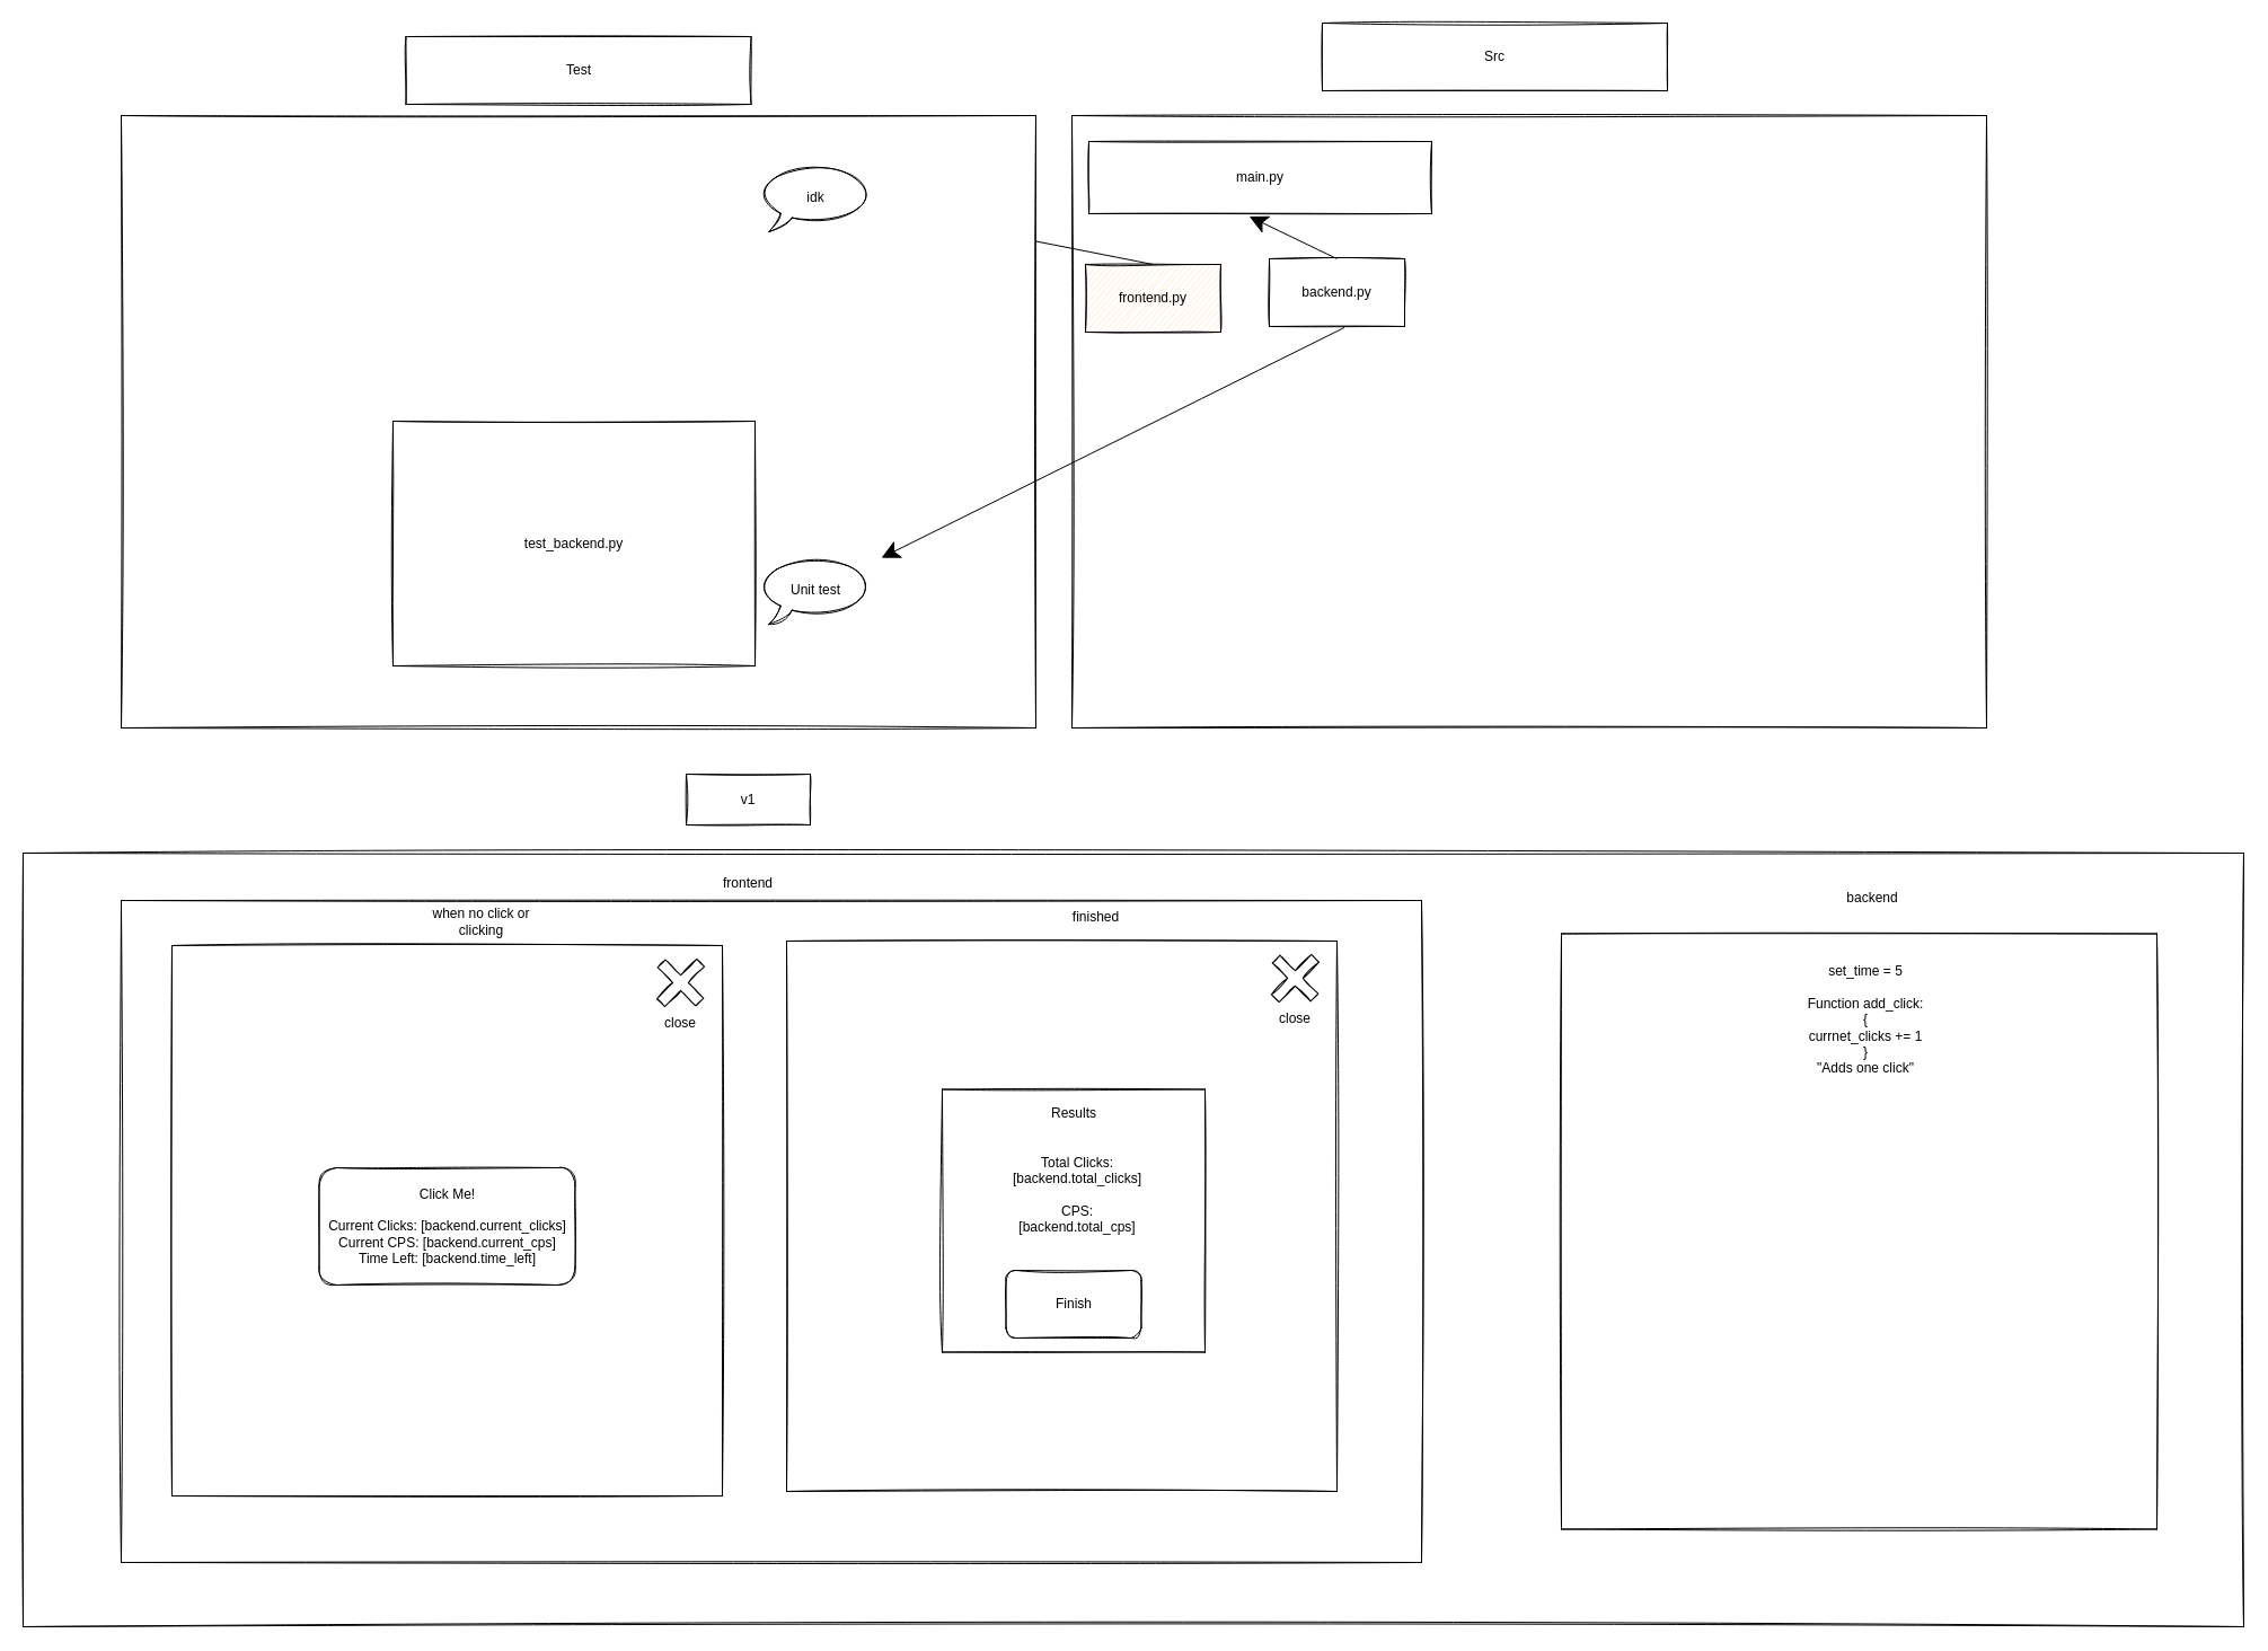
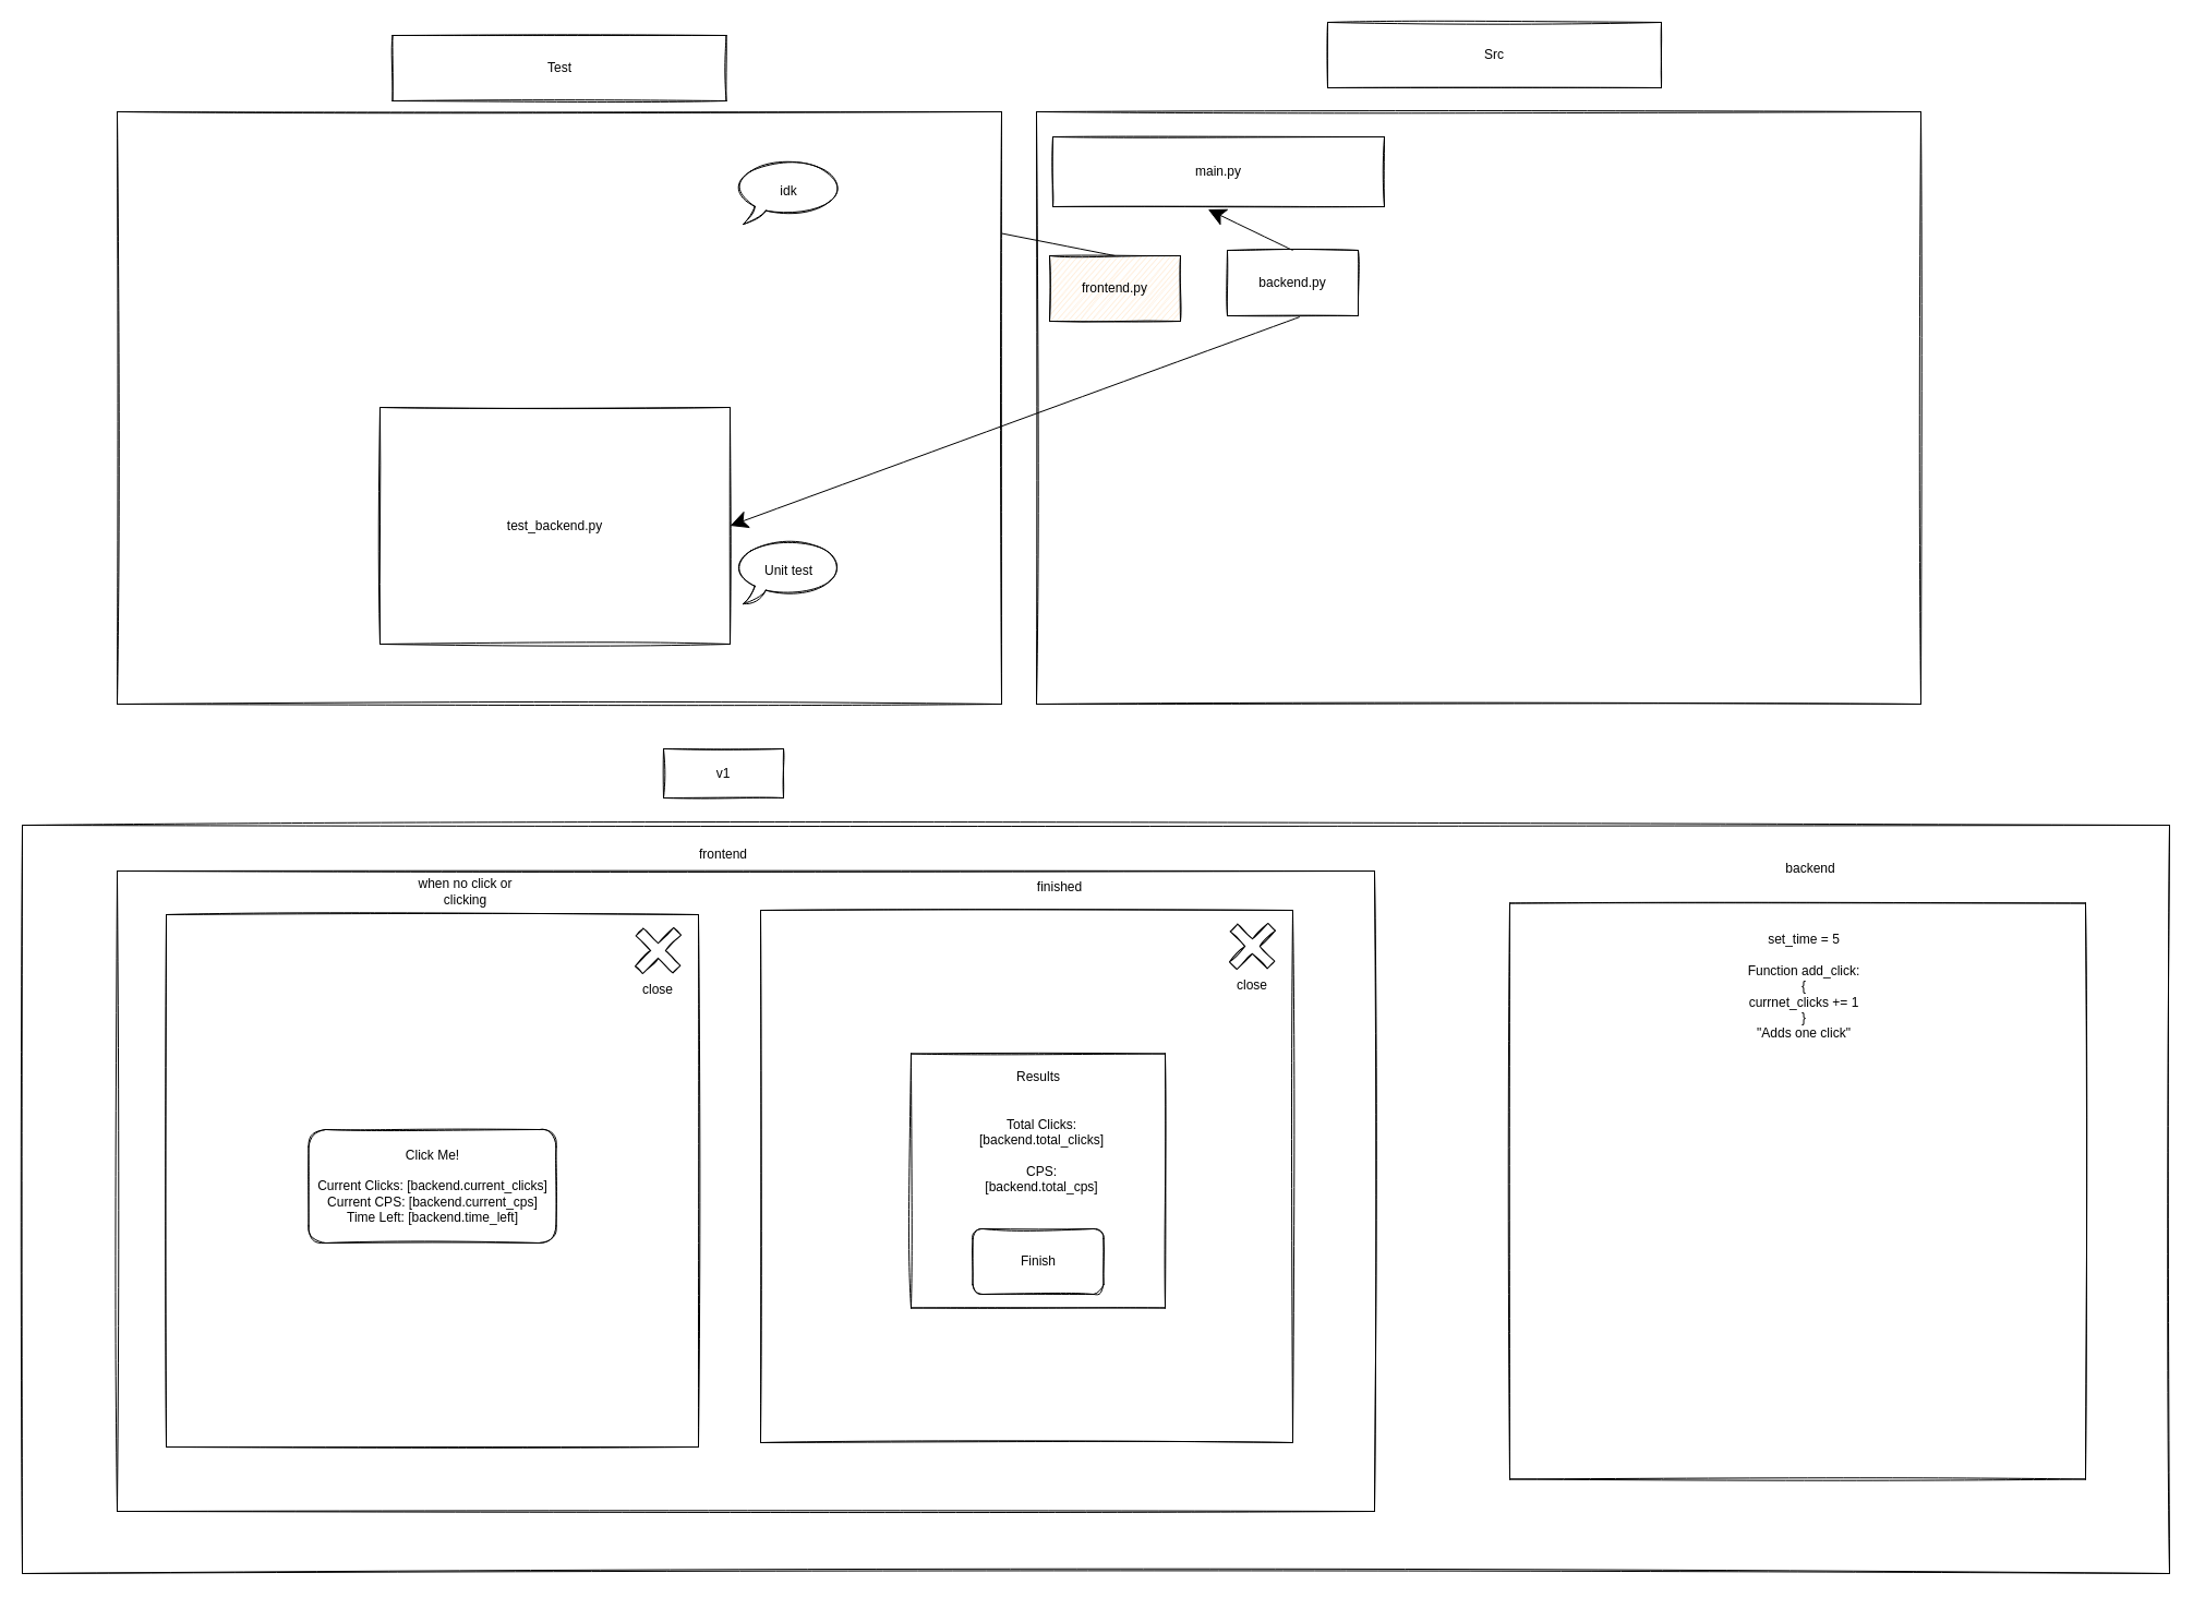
- <mxCell id="4" value="Src" style="rounded=0;whiteSpace=wrap;html=1;sketch=1;" vertex="1" parent="1"><mxGeometry x="1172" y="20" width="306" height="60" as="geometry" /></mxCell>
+ <mxCell id="4" value="Src" style="rounded=0;whiteSpace=wrap;html=1;sketch=1;" vertex="1" parent="1"><mxGeometry x="1217" y="20" width="306" height="60" as="geometry" /></mxCell>
- <mxCell id="13" value="" style="endArrow=classic;html=1;rounded=0;startSize=14;endSize=14;sourcePerimeterSpacing=8;targetPerimeterSpacing=8;curved=1;exitX=0.554;exitY=1.017;exitDx=0;exitDy=0;exitPerimeter=0;" edge="1" parent="1" source="7" target="14"><mxGeometry width="50" height="50" relative="1" as="geometry"><mxPoint x="870" y="294" as="sourcePoint" /><mxPoint x="920" y="244" as="targetPoint" /></mxGeometry></mxCell>
+ <mxCell id="13" value="" style="endArrow=classic;html=1;rounded=0;startSize=14;endSize=14;sourcePerimeterSpacing=8;targetPerimeterSpacing=8;curved=1;exitX=0.554;exitY=1.017;exitDx=0;exitDy=0;exitPerimeter=0;entryX=1;entryY=0.5;entryDx=0;entryDy=0;" edge="1" parent="1" source="7" target="12"><mxGeometry width="50" height="50" relative="1" as="geometry"><mxPoint x="870" y="294" as="sourcePoint" /><mxPoint x="920" y="244" as="targetPoint" /></mxGeometry></mxCell>
